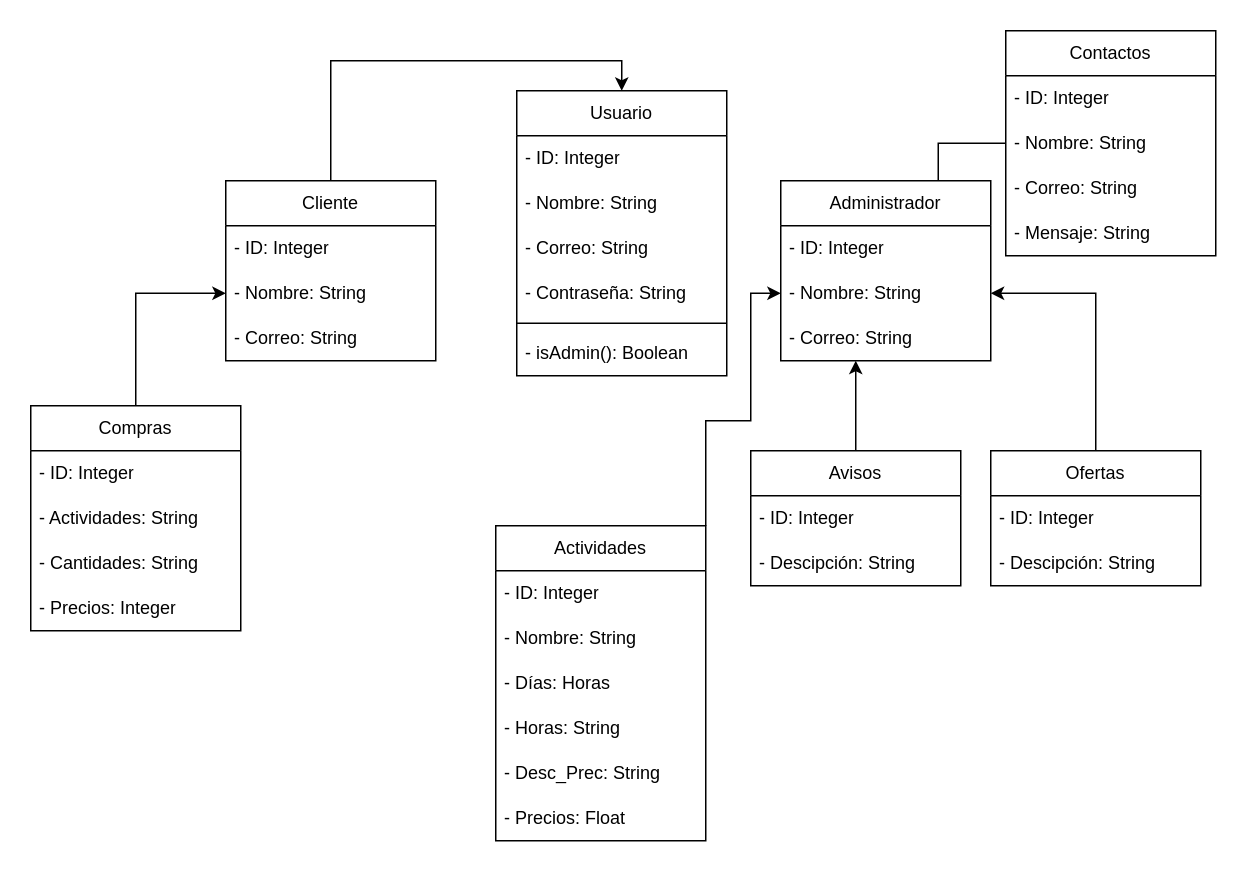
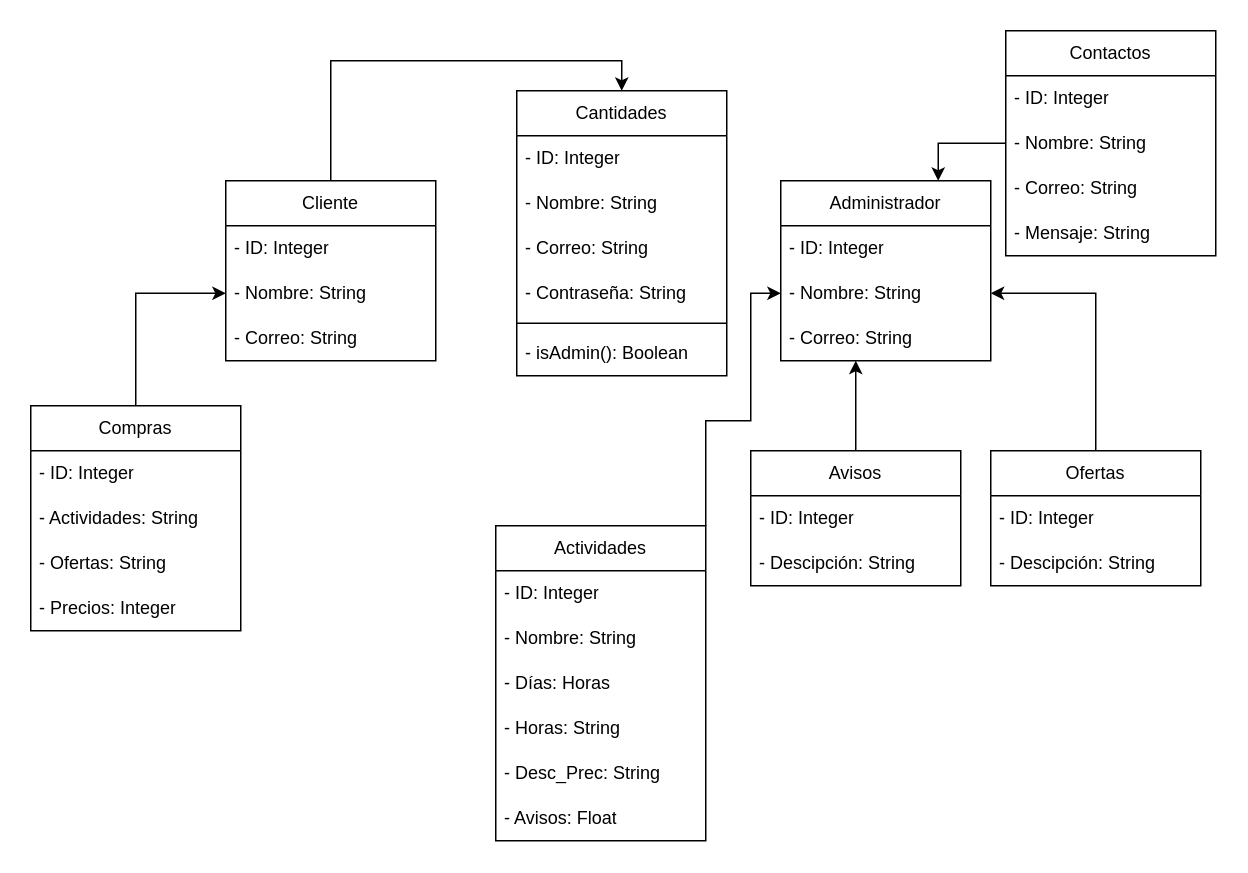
- <mxCell id="6" value="Usuario" style="swimlane;fontStyle=0;childLayout=stackLayout;horizontal=1;startSize=30;horizontalStack=0;resizeParent=1;resizeParentMax=0;resizeLast=0;collapsible=1;marginBottom=0;whiteSpace=wrap;html=1;" parent="1" vertex="1"><mxGeometry x="344" y="60" width="140" height="190" as="geometry" /></mxCell>
+ <mxCell id="6" value="Cantidades" style="swimlane;fontStyle=0;childLayout=stackLayout;horizontal=1;startSize=30;horizontalStack=0;resizeParent=1;resizeParentMax=0;resizeLast=0;collapsible=1;marginBottom=0;whiteSpace=wrap;html=1;" parent="1" vertex="1"><mxGeometry x="344" y="60" width="140" height="190" as="geometry" /></mxCell>
- <mxCell id="40" style="edgeStyle=orthogonalEdgeStyle;rounded=0;orthogonalLoop=1;jettySize=auto;html=1;entryX=0.75;entryY=0;entryDx=0;entryDy=0;endArrow=none;" edge="1" parent="1" source="41" target="2"><mxGeometry relative="1" as="geometry" /></mxCell>
+ <mxCell id="40" style="edgeStyle=orthogonalEdgeStyle;rounded=0;orthogonalLoop=1;jettySize=auto;html=1;entryX=0.75;entryY=0;entryDx=0;entryDy=0;" edge="1" parent="1" source="41" target="2"><mxGeometry relative="1" as="geometry" /></mxCell>
- <mxCell id="17" value="- Cantidades: String" style="text;strokeColor=none;fillColor=none;align=left;verticalAlign=middle;spacingLeft=4;spacingRight=4;overflow=hidden;points=[[0,0.5],[1,0.5]];portConstraint=eastwest;rotatable=0;whiteSpace=wrap;html=1;" parent="14" vertex="1"><mxGeometry y="90" width="140" height="30" as="geometry" /></mxCell>
+ <mxCell id="17" value="- Ofertas: String" style="text;strokeColor=none;fillColor=none;align=left;verticalAlign=middle;spacingLeft=4;spacingRight=4;overflow=hidden;points=[[0,0.5],[1,0.5]];portConstraint=eastwest;rotatable=0;whiteSpace=wrap;html=1;" parent="14" vertex="1"><mxGeometry y="90" width="140" height="30" as="geometry" /></mxCell>
- <mxCell id="31" value="- Precios: Float" style="text;strokeColor=none;fillColor=none;align=left;verticalAlign=middle;spacingLeft=4;spacingRight=4;overflow=hidden;points=[[0,0.5],[1,0.5]];portConstraint=eastwest;rotatable=0;whiteSpace=wrap;html=1;" parent="25" vertex="1"><mxGeometry y="180" width="140" height="30" as="geometry" /></mxCell>
+ <mxCell id="31" value="- Avisos: Float" style="text;strokeColor=none;fillColor=none;align=left;verticalAlign=middle;spacingLeft=4;spacingRight=4;overflow=hidden;points=[[0,0.5],[1,0.5]];portConstraint=eastwest;rotatable=0;whiteSpace=wrap;html=1;" parent="25" vertex="1"><mxGeometry y="180" width="140" height="30" as="geometry" /></mxCell>
